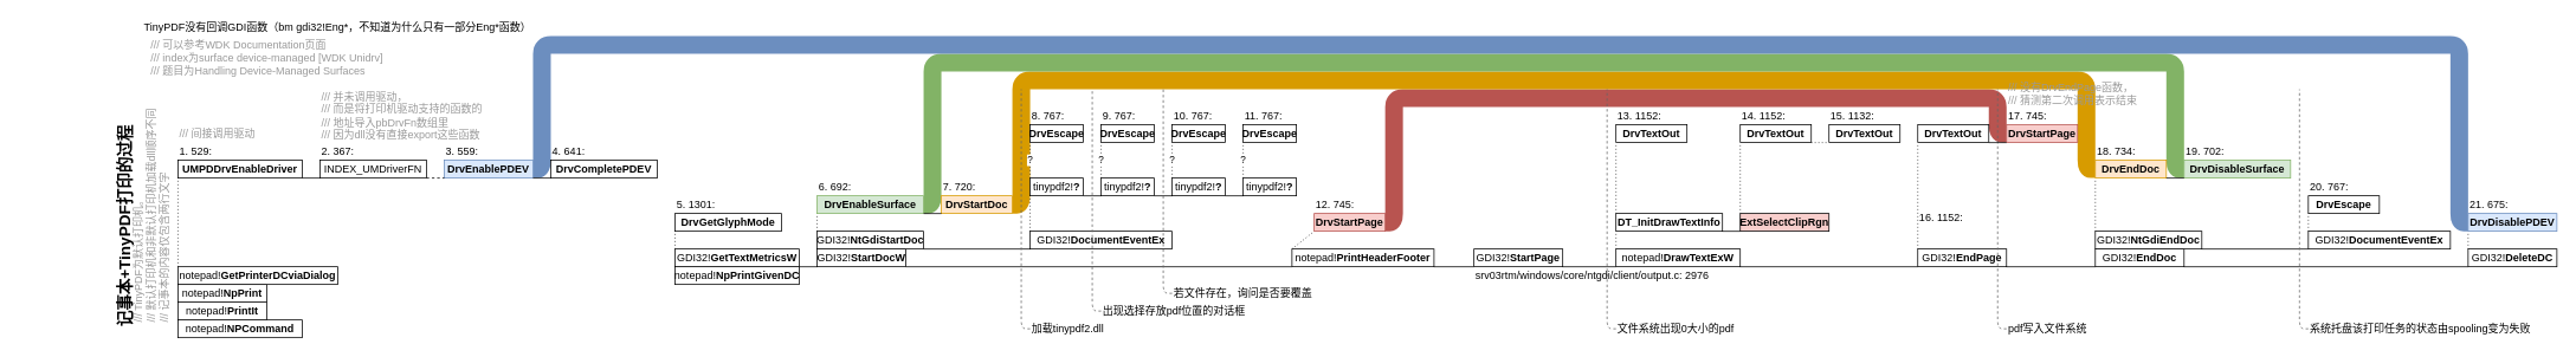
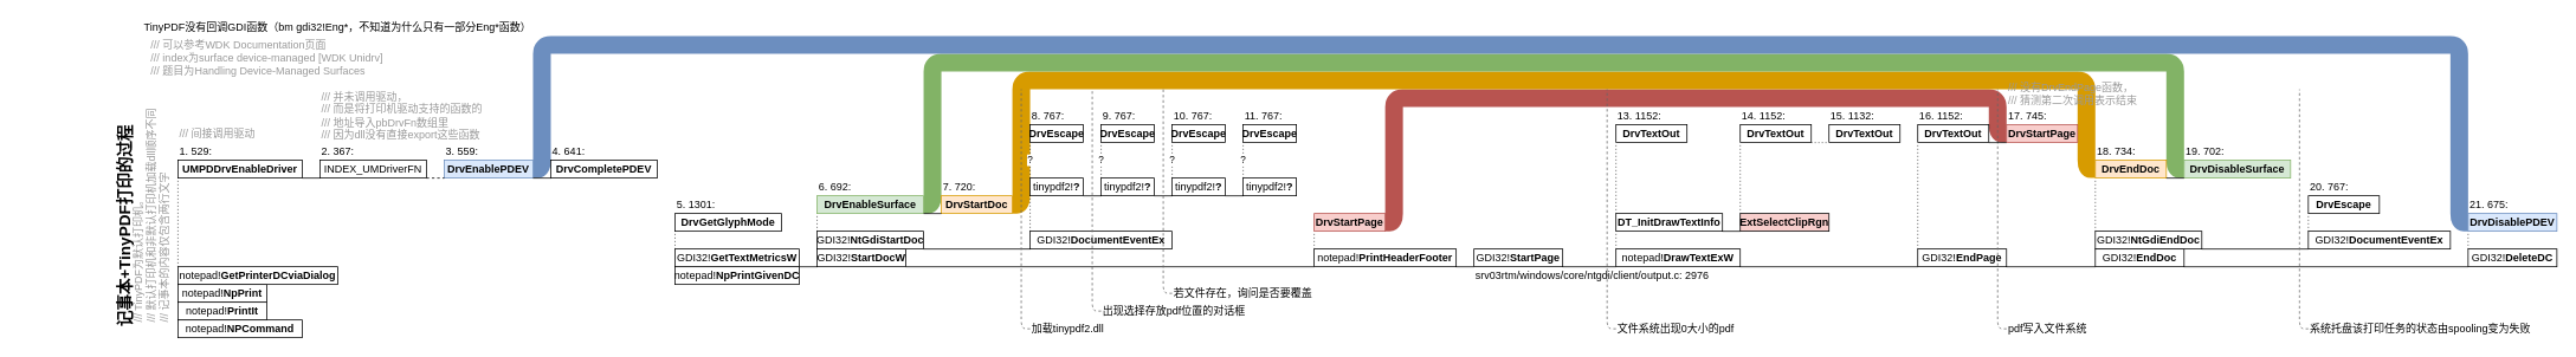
- <mxCell id="61" value="12. 745:" style="text;html=1;align=left;verticalAlign=middle;resizable=0;points=[];autosize=1;" parent="1" vertex="1"><mxGeometry x="1480" y="220" width="60" height="20" as="geometry" /></mxCell>
- <mxCell id="75" value="16. 1152:" style="text;html=1;align=left;verticalAlign=middle;resizable=0;points=[];autosize=1;" parent="1" vertex="1"><mxGeometry x="2160" y="235" width="60" height="20" as="geometry" /></mxCell>
+ <mxCell id="75" value="16. 1152:" style="text;html=1;align=left;verticalAlign=middle;resizable=0;points=[];autosize=1;" parent="1" vertex="1"><mxGeometry x="2160" y="120" width="60" height="20" as="geometry" /></mxCell>
- <mxCell id="59" value="notepad!&lt;b&gt;PrintHeaderFooter&lt;/b&gt;" style="rounded=0;whiteSpace=wrap;html=1;" parent="1" vertex="1"><mxGeometry x="1455" y="280" width="160" height="20" as="geometry" /></mxCell>
+ <mxCell id="59" value="notepad!&lt;b&gt;PrintHeaderFooter&lt;/b&gt;" style="rounded=0;whiteSpace=wrap;html=1;" parent="1" vertex="1"><mxGeometry x="1480" y="280" width="160" height="20" as="geometry" /></mxCell>
